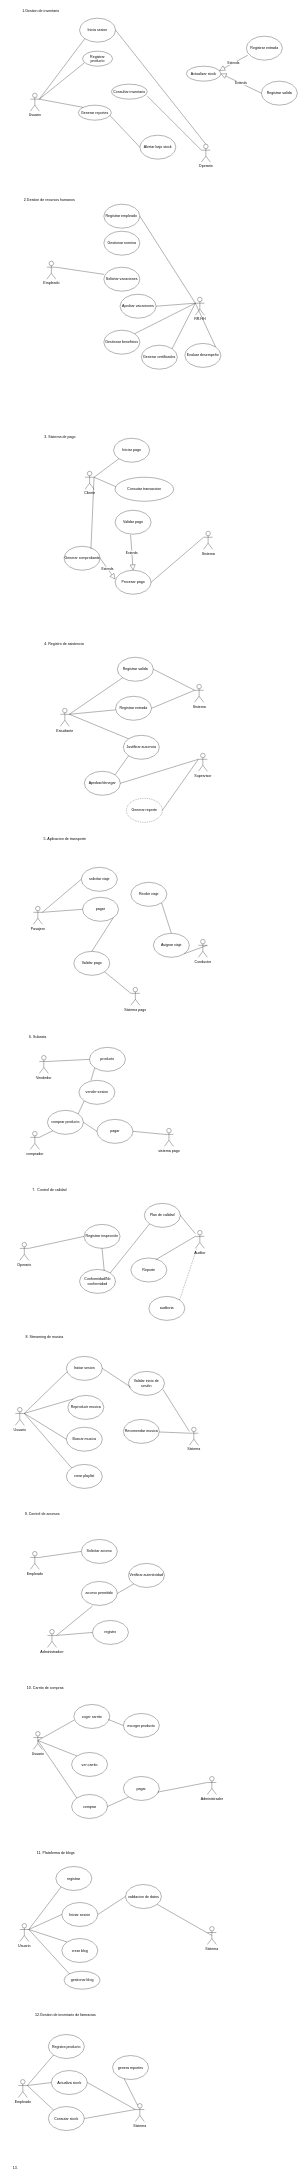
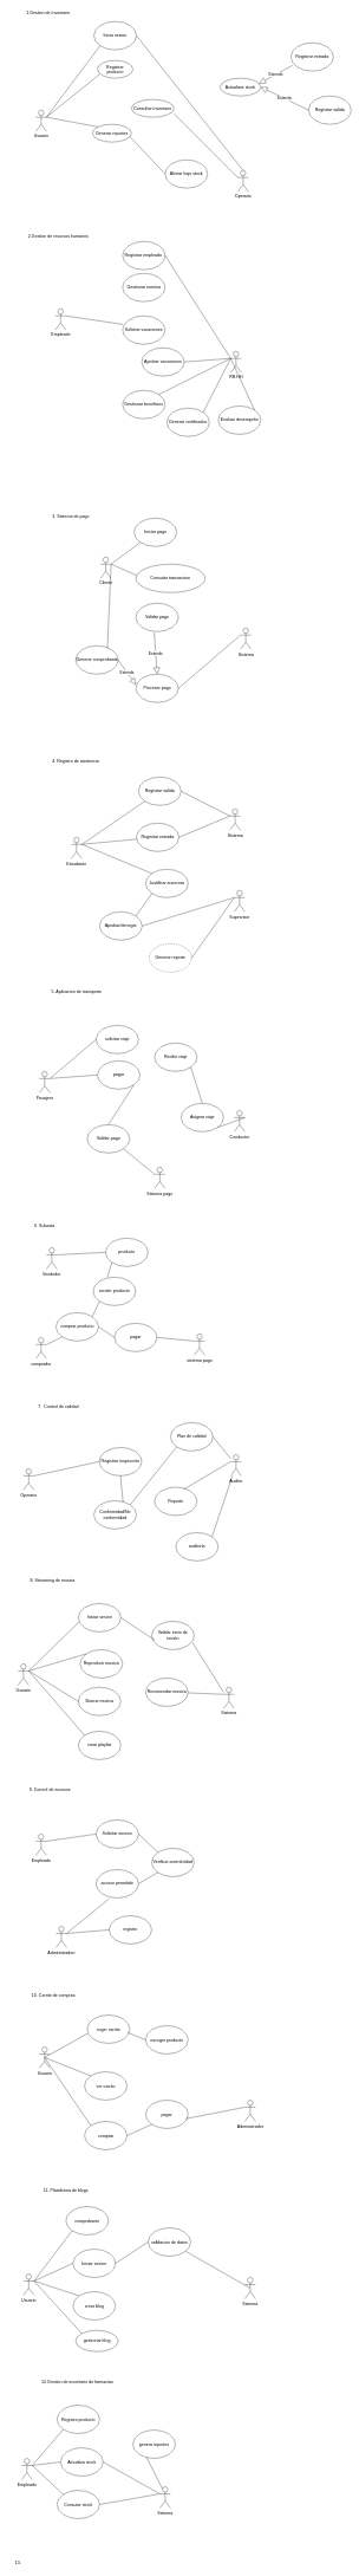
- <mxCell id="93" value="vender sesion" style="ellipse;whiteSpace=wrap;html=1;" parent="1" vertex="1"><mxGeometry x="262" y="3600" width="120" height="80" as="geometry" /></mxCell>
+ <mxCell id="93" value="vender producto" style="ellipse;whiteSpace=wrap;html=1;" parent="1" vertex="1"><mxGeometry x="262" y="3600" width="120" height="80" as="geometry" /></mxCell>
- <mxCell id="110" value="" style="endArrow=none;html=1;rounded=0;exitX=1;exitY=0;exitDx=0;exitDy=0;dashed=1;" edge="1" parent="1" source="103" target="101"><mxGeometry width="50" height="50" relative="1" as="geometry"><mxPoint x="440" y="4240" as="sourcePoint" /><mxPoint x="490" y="4190" as="targetPoint" /></mxGeometry></mxCell>
+ <mxCell id="110" value="" style="endArrow=none;html=1;rounded=0;exitX=1;exitY=0;exitDx=0;exitDy=0;" edge="1" parent="1" source="103" target="101"><mxGeometry width="50" height="50" relative="1" as="geometry"><mxPoint x="440" y="4240" as="sourcePoint" /><mxPoint x="490" y="4190" as="targetPoint" /></mxGeometry></mxCell>
+ <mxCell id="133" value="" style="endArrow=none;html=1;rounded=0;entryX=1;entryY=0.5;entryDx=0;entryDy=0;exitX=0;exitY=0;exitDx=0;exitDy=0;" edge="1" parent="1" source="131" target="130"><mxGeometry width="50" height="50" relative="1" as="geometry"><mxPoint x="310" y="5340" as="sourcePoint" /><mxPoint x="360" y="5290" as="targetPoint" /></mxGeometry></mxCell>
- <mxCell id="158" value="registrar" style="ellipse;whiteSpace=wrap;html=1;" vertex="1" parent="1"><mxGeometry x="185" y="6220" width="120" height="80" as="geometry" /></mxCell>
+ <mxCell id="158" value="comprobante" style="ellipse;whiteSpace=wrap;html=1;" vertex="1" parent="1"><mxGeometry x="185" y="6220" width="120" height="80" as="geometry" /></mxCell>
